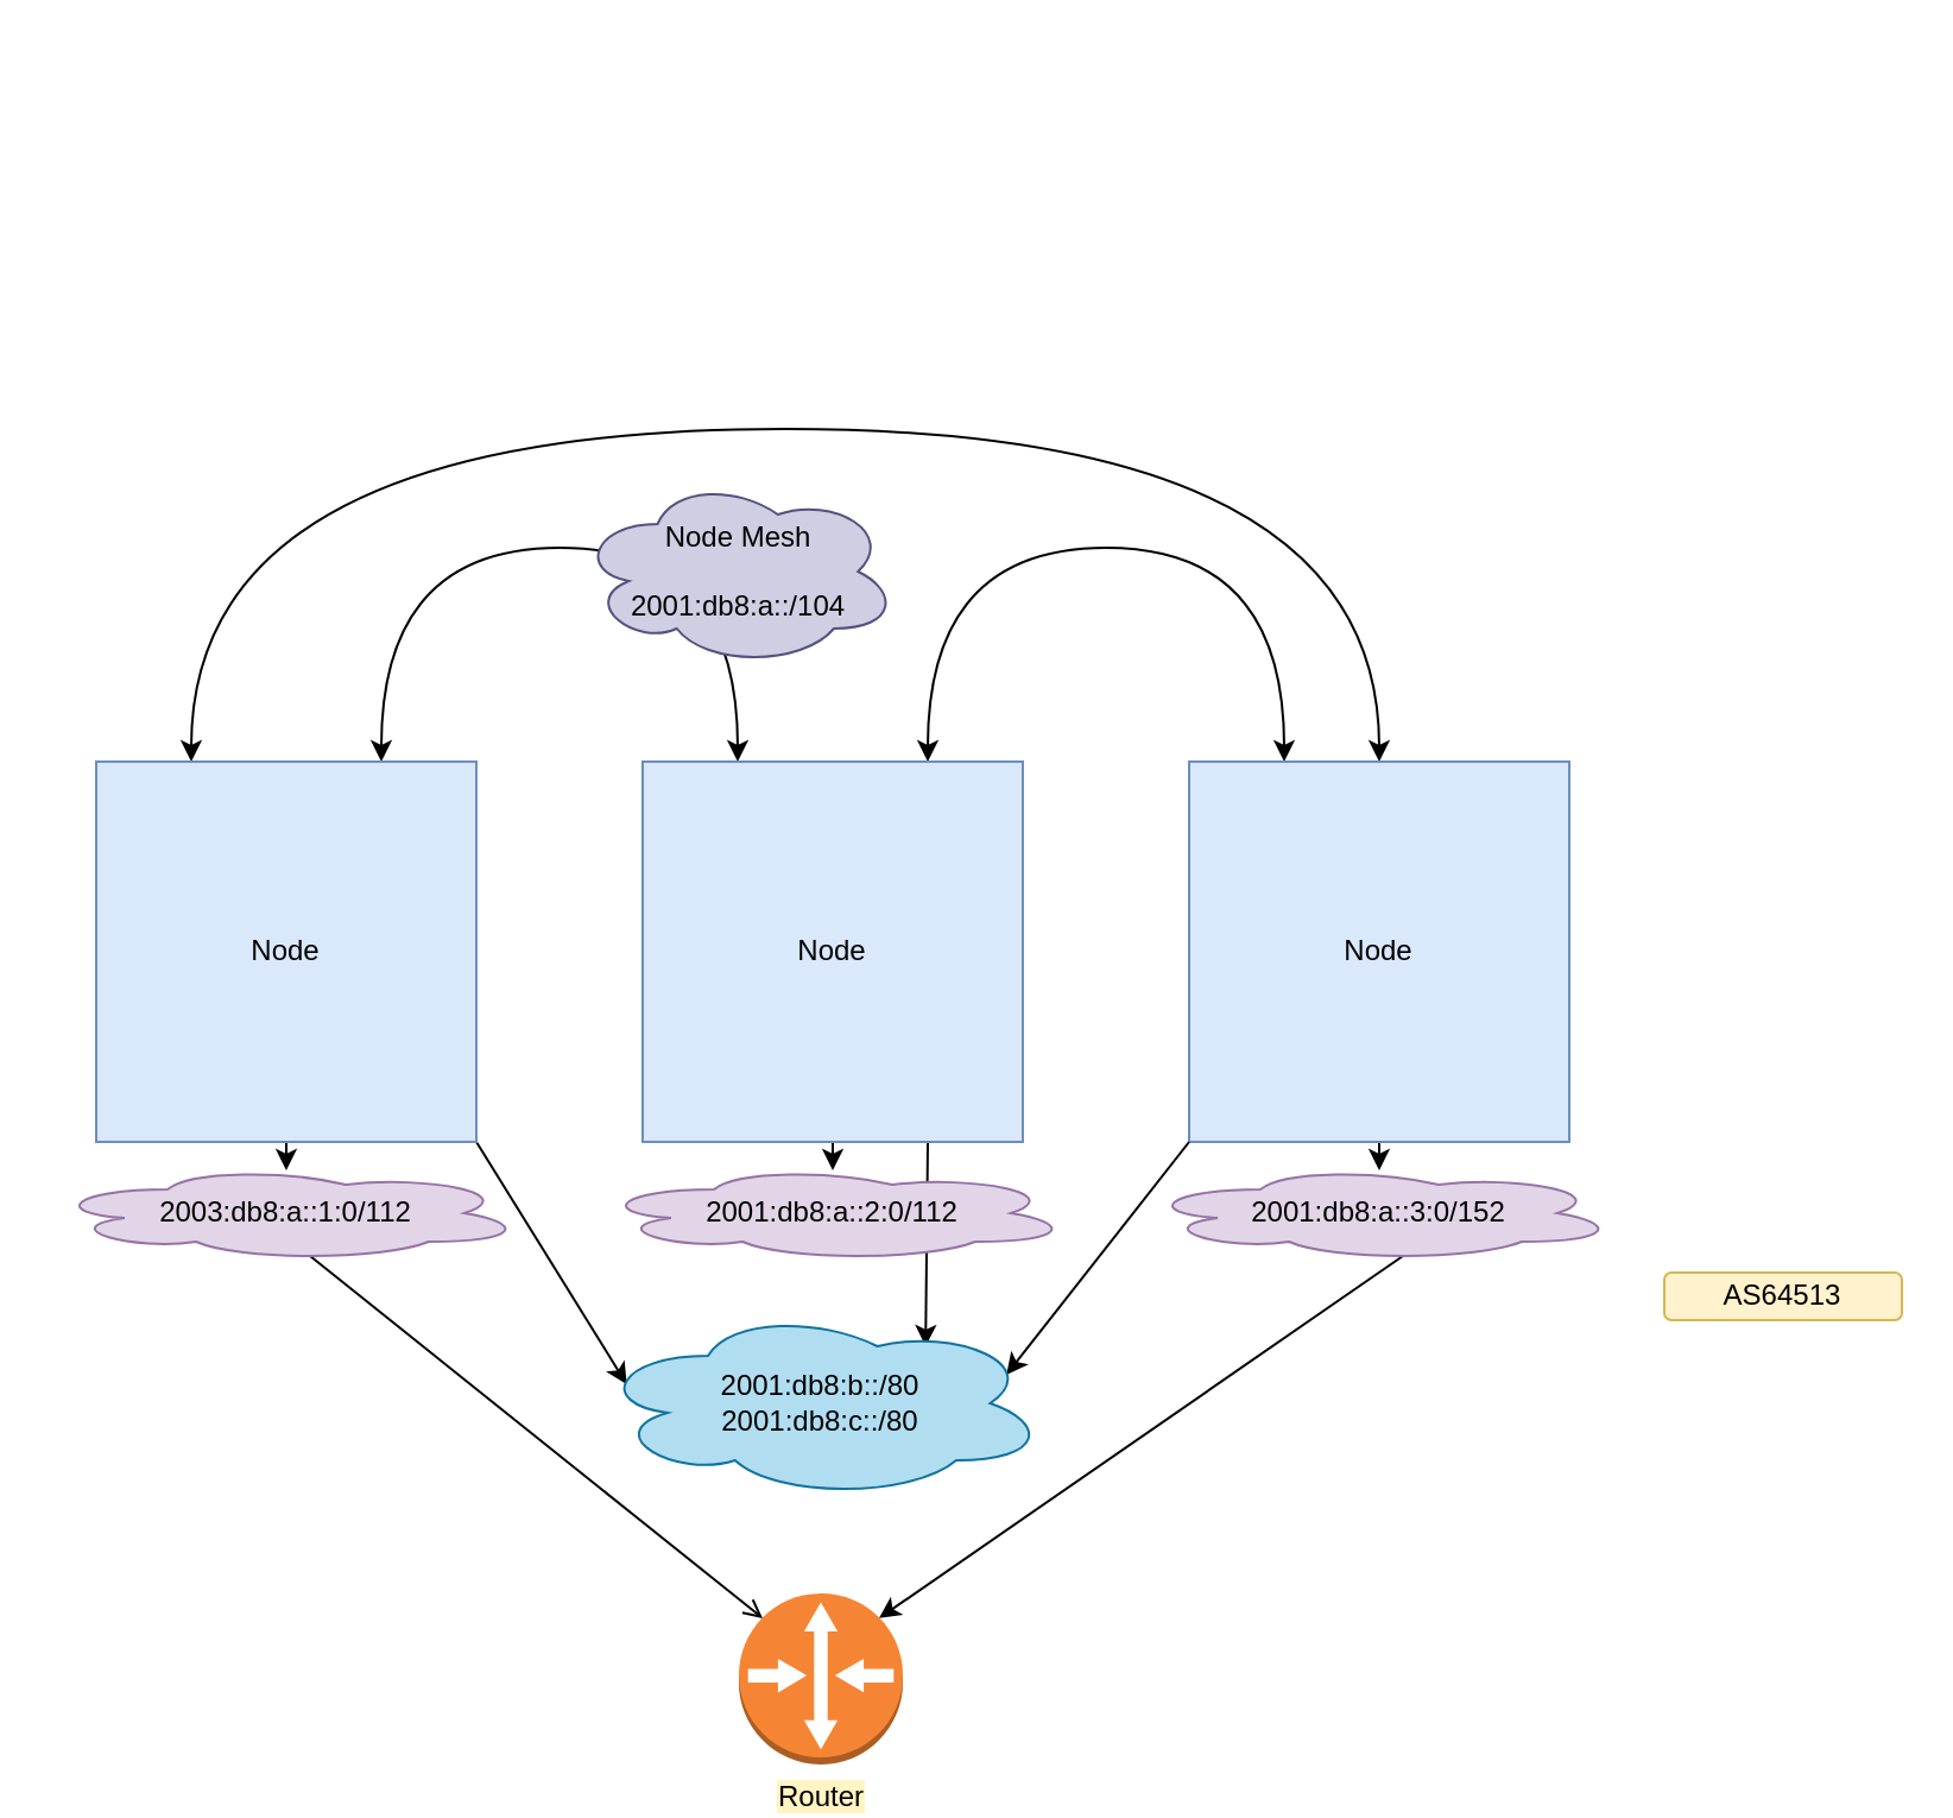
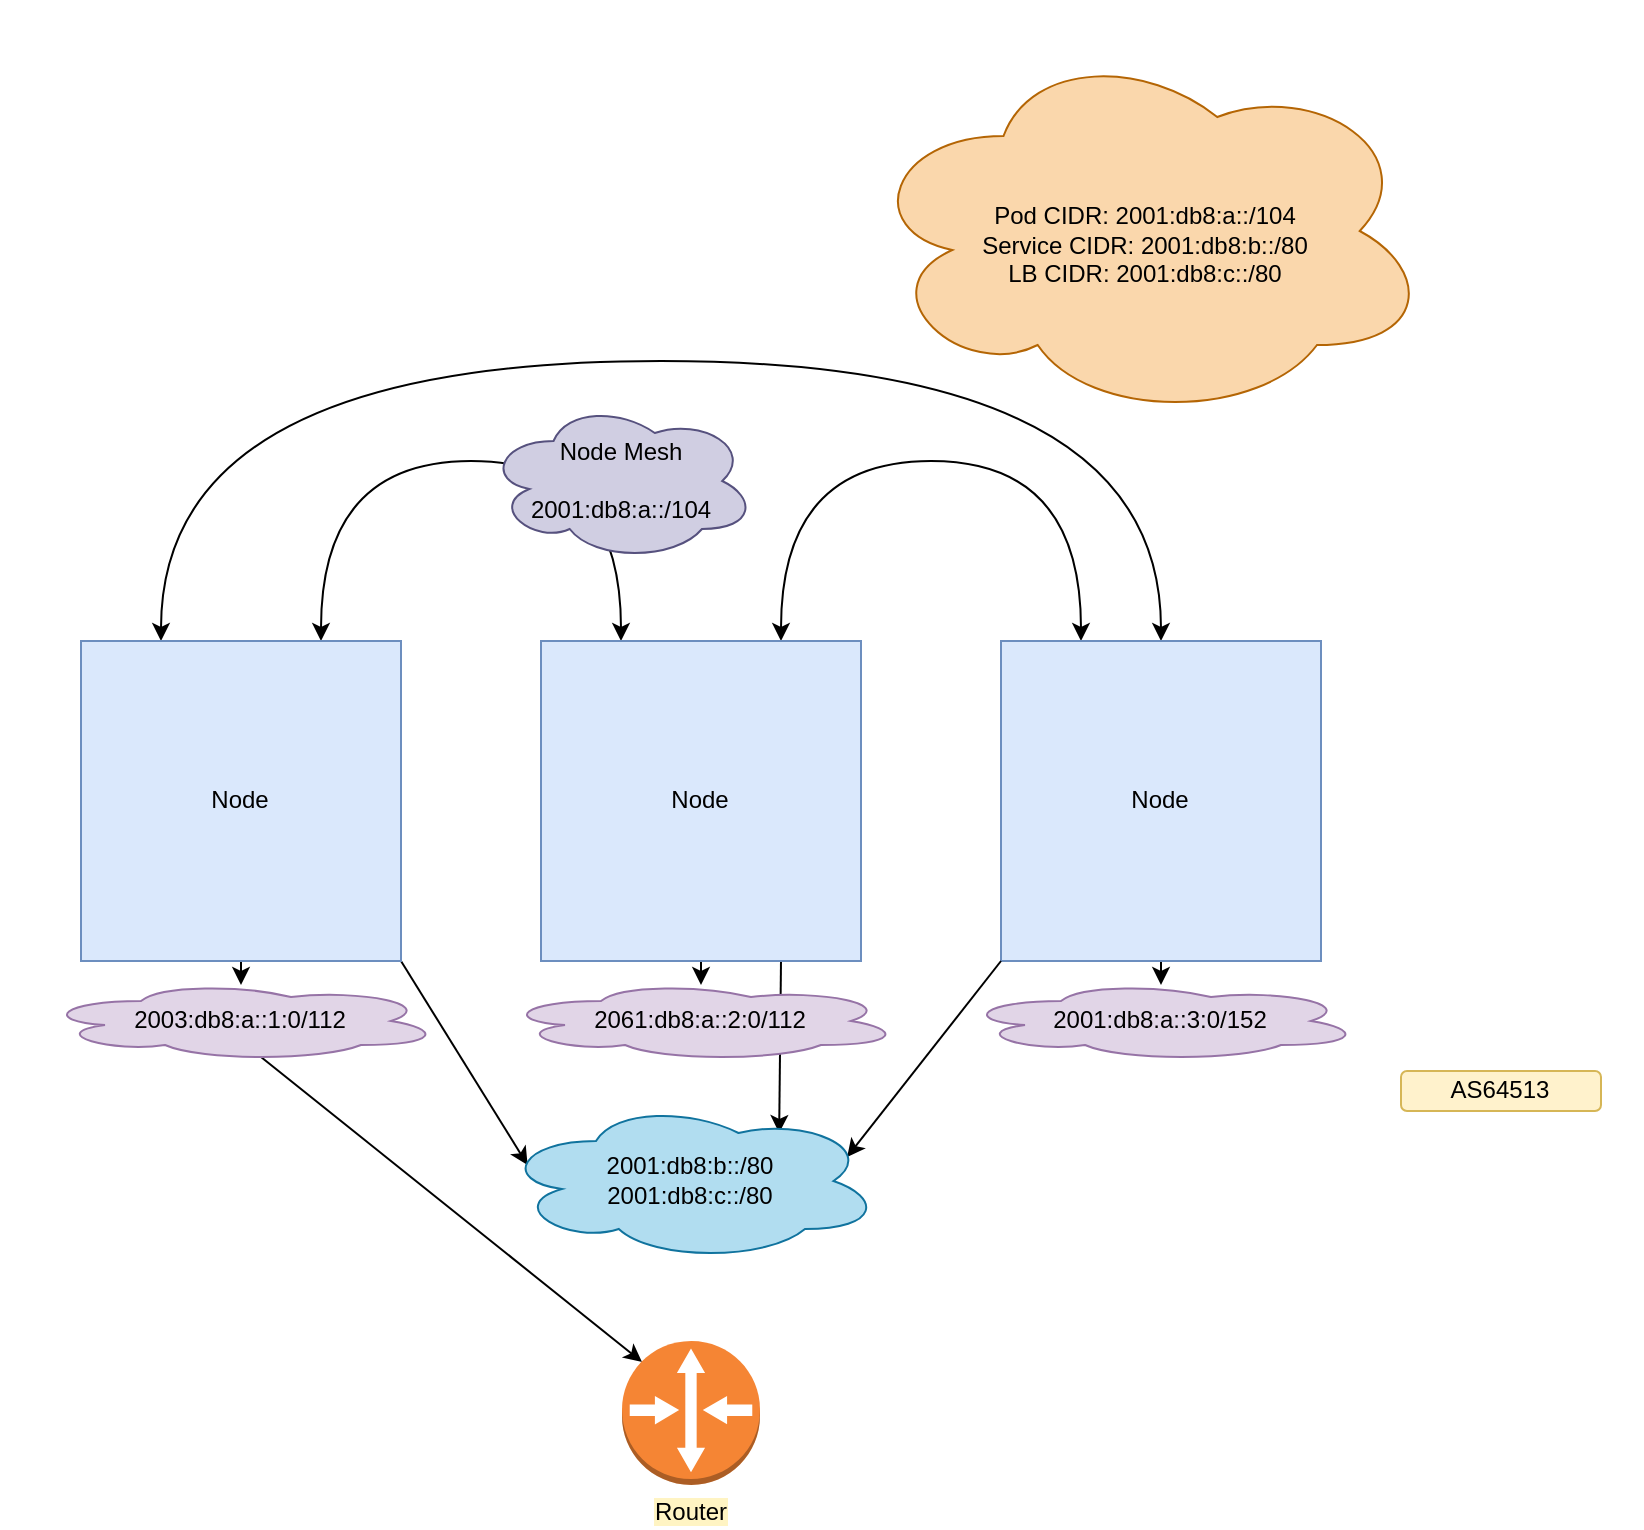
+ <mxCell id="2" value="&lt;div&gt;&lt;br&gt;&lt;br&gt;Pod CIDR: 2001:db8:a::/104&lt;/div&gt;&lt;div&gt;Service CIDR: 2001:db8:b::/80&lt;/div&gt;&lt;div&gt;&lt;div&gt;LB CIDR: 2001:db8:c::/80&lt;/div&gt;&lt;/div&gt;&lt;div&gt;&lt;br&gt;&lt;/div&gt;" style="ellipse;shape=cloud;whiteSpace=wrap;html=1;fillColor=#fad7ac;strokeColor=#b46504;" vertex="1" parent="1"><mxGeometry x="430" y="20" width="285" height="190" as="geometry" /></mxCell>
- <mxCell id="16" value="2001:db8:a::2:0/112" style="ellipse;shape=cloud;whiteSpace=wrap;html=1;fillColor=#e1d5e7;strokeColor=#9673a6;" vertex="1" parent="1"><mxGeometry x="250" y="490" width="200" height="40" as="geometry" /></mxCell>
+ <mxCell id="16" value="2061:db8:a::2:0/112" style="ellipse;shape=cloud;whiteSpace=wrap;html=1;fillColor=#e1d5e7;strokeColor=#9673a6;" vertex="1" parent="1"><mxGeometry x="250" y="490" width="200" height="40" as="geometry" /></mxCell>
- <mxCell id="21" style="edgeStyle=none;rounded=0;orthogonalLoop=1;jettySize=auto;html=1;exitX=0.55;exitY=0.95;exitDx=0;exitDy=0;exitPerimeter=0;entryX=0.855;entryY=0.145;entryDx=0;entryDy=0;entryPerimeter=0;strokeColor=default;" edge="1" parent="1" source="22" target="24"><mxGeometry relative="1" as="geometry" /></mxCell>
- <mxCell id="9" style="edgeStyle=none;rounded=0;orthogonalLoop=1;jettySize=auto;html=1;exitX=0.55;exitY=0.95;exitDx=0;exitDy=0;exitPerimeter=0;entryX=0.145;entryY=0.145;entryDx=0;entryDy=0;entryPerimeter=0;strokeColor=default;endArrow=open;" edge="1" parent="1" source="10" target="24"><mxGeometry relative="1" as="geometry" /></mxCell>
+ <mxCell id="9" style="edgeStyle=none;rounded=0;orthogonalLoop=1;jettySize=auto;html=1;exitX=0.55;exitY=0.95;exitDx=0;exitDy=0;exitPerimeter=0;entryX=0.145;entryY=0.145;entryDx=0;entryDy=0;entryPerimeter=0;strokeColor=default;" edge="1" parent="1" source="10" target="24"><mxGeometry relative="1" as="geometry" /></mxCell>
